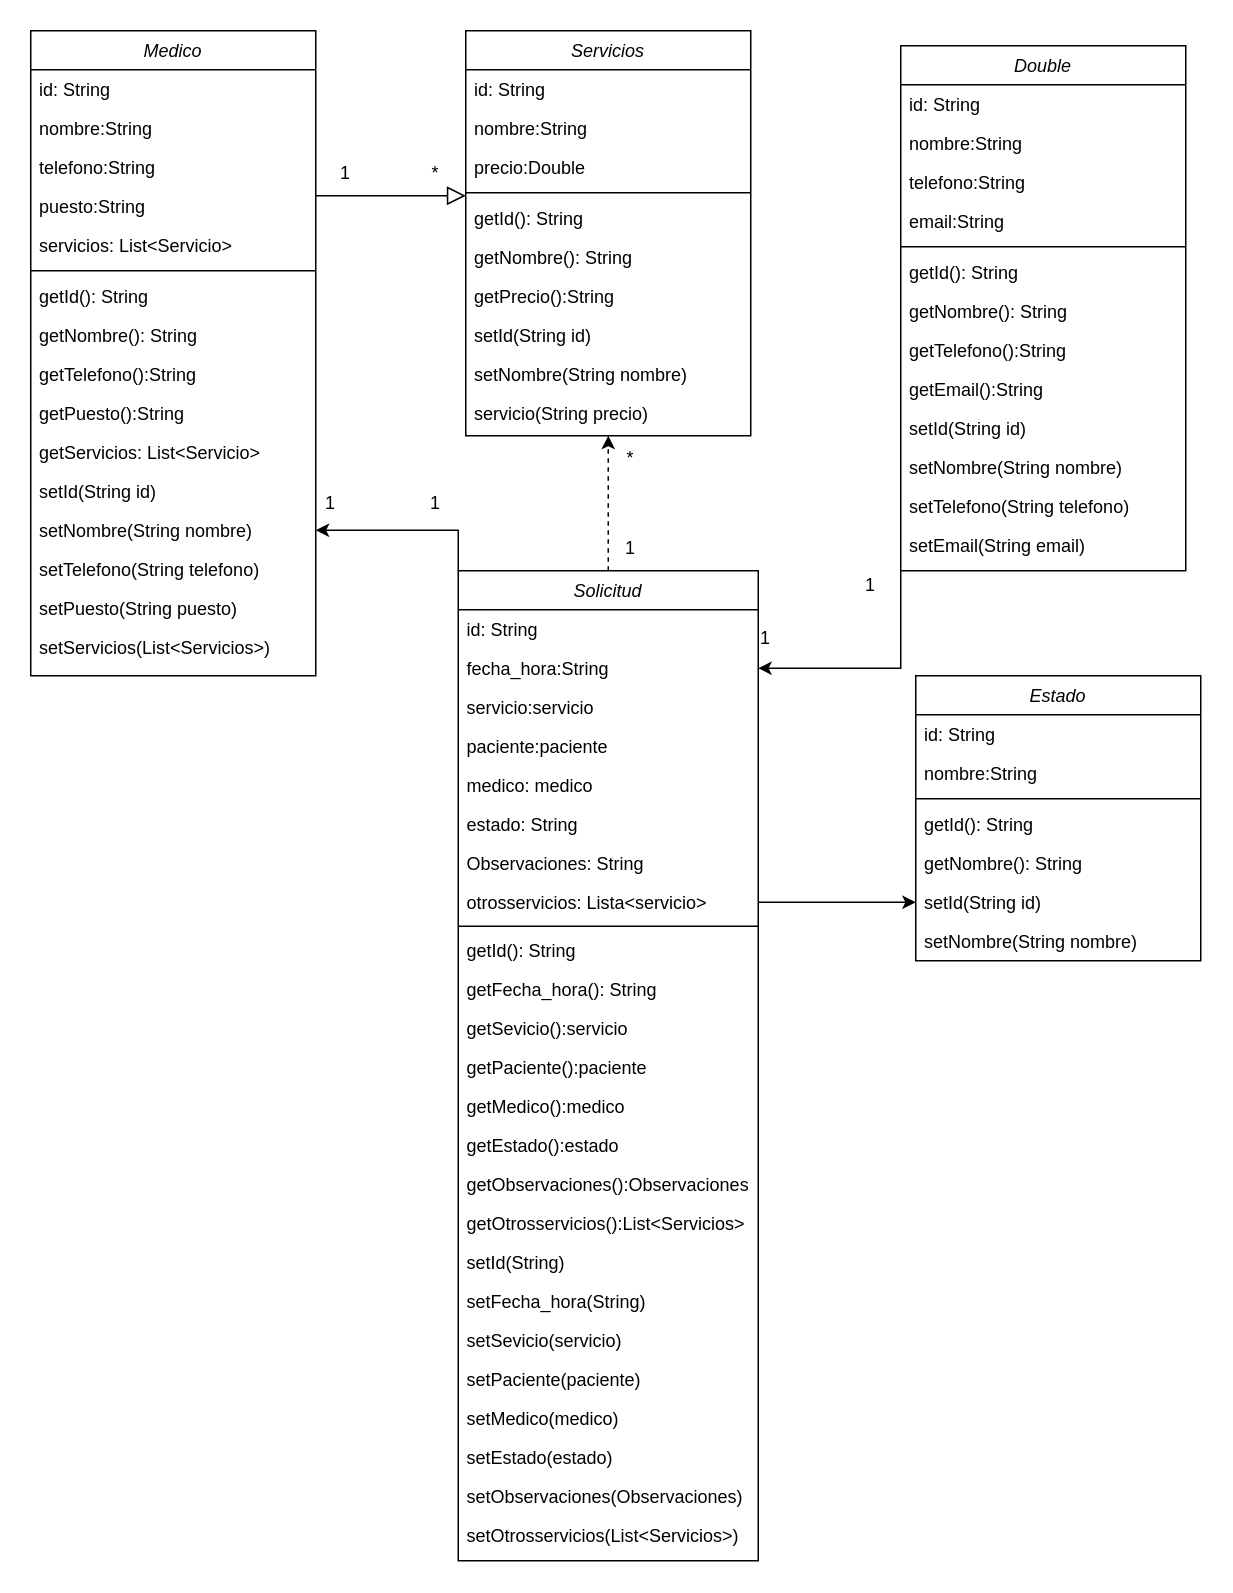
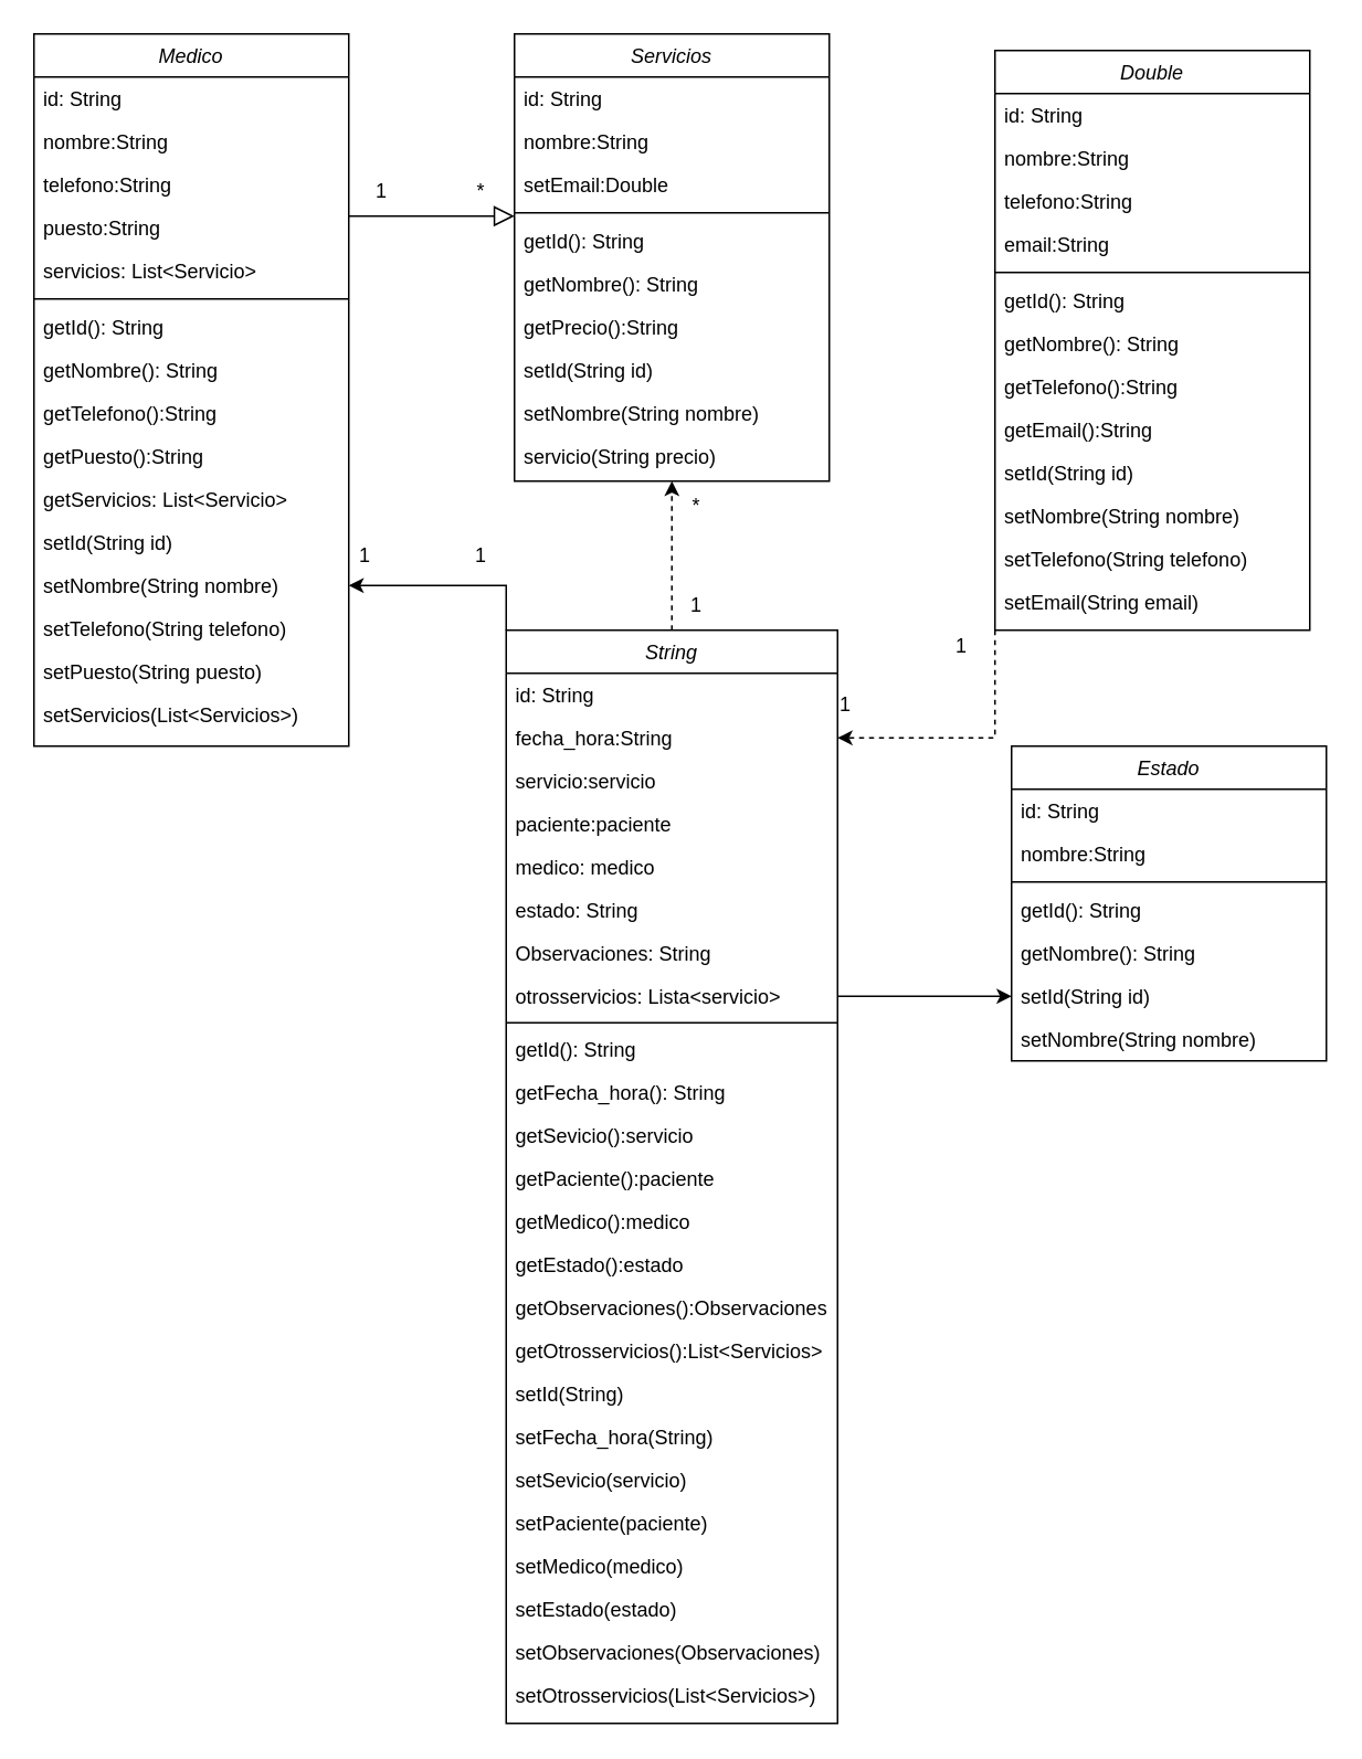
- <mxCell id="37" value="precio:Double" style="text;align=left;verticalAlign=top;spacingLeft=4;spacingRight=4;overflow=hidden;rotatable=0;points=[[0,0.5],[1,0.5]];portConstraint=eastwest;rounded=0;shadow=0;html=0;" parent="34" vertex="1"><mxGeometry y="78" width="190" height="26" as="geometry" /></mxCell>
+ <mxCell id="37" value="setEmail:Double" style="text;align=left;verticalAlign=top;spacingLeft=4;spacingRight=4;overflow=hidden;rotatable=0;points=[[0,0.5],[1,0.5]];portConstraint=eastwest;rounded=0;shadow=0;html=0;" parent="34" vertex="1"><mxGeometry y="78" width="190" height="26" as="geometry" /></mxCell>
- <mxCell id="50" value="Solicitud" style="swimlane;fontStyle=2;align=center;verticalAlign=top;childLayout=stackLayout;horizontal=1;startSize=26;horizontalStack=0;resizeParent=1;resizeLast=0;collapsible=1;marginBottom=0;rounded=0;shadow=0;strokeWidth=1;" vertex="1" parent="1"><mxGeometry x="305" y="380" width="200" height="660" as="geometry"><mxRectangle x="230" y="140" width="160" height="26" as="alternateBounds" /></mxGeometry></mxCell>
+ <mxCell id="50" value="String" style="swimlane;fontStyle=2;align=center;verticalAlign=top;childLayout=stackLayout;horizontal=1;startSize=26;horizontalStack=0;resizeParent=1;resizeLast=0;collapsible=1;marginBottom=0;rounded=0;shadow=0;strokeWidth=1;" vertex="1" parent="1"><mxGeometry x="305" y="380" width="200" height="660" as="geometry"><mxRectangle x="230" y="140" width="160" height="26" as="alternateBounds" /></mxGeometry></mxCell>
- <mxCell id="19" style="edgeStyle=orthogonalEdgeStyle;rounded=0;orthogonalLoop=1;jettySize=auto;html=1;exitX=0;exitY=1;exitDx=0;exitDy=0;entryX=1;entryY=0.5;entryDx=0;entryDy=0;" edge="1" parent="1" source="20" target="52"><mxGeometry relative="1" as="geometry" /></mxCell>
+ <mxCell id="19" style="edgeStyle=orthogonalEdgeStyle;rounded=0;orthogonalLoop=1;jettySize=auto;html=1;exitX=0;exitY=1;exitDx=0;exitDy=0;entryX=1;entryY=0.5;entryDx=0;entryDy=0;dashed=1;" edge="1" parent="1" source="20" target="52"><mxGeometry relative="1" as="geometry" /></mxCell>
